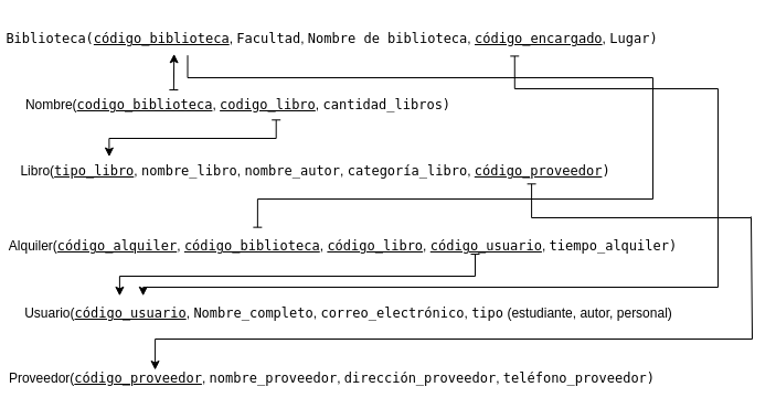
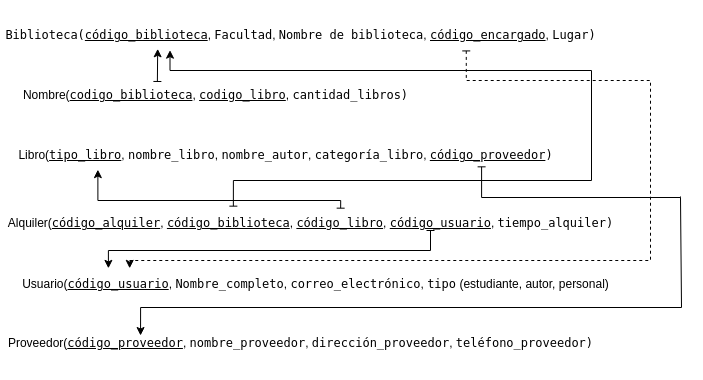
- <mxCell id="15" value="" style="endArrow=none;html=1;rounded=0;exitX=0.367;exitY=-0.078;exitDx=0;exitDy=0;exitPerimeter=0;edgeStyle=orthogonalEdgeStyle;entryX=0.267;entryY=0.989;entryDx=0;entryDy=0;entryPerimeter=0;startArrow=baseDash;startFill=0;endFill=1;" edge="1" parent="1" source="6" target="2"><mxGeometry width="50" height="50" relative="1" as="geometry"><mxPoint x="280" y="240" as="sourcePoint" /><mxPoint x="590" y="60" as="targetPoint" /><Array as="points"><mxPoint x="233" y="180" /><mxPoint x="591" y="180" /><mxPoint x="591" y="70" /><mxPoint x="170" y="70" /></Array></mxGeometry></mxCell>
+ <mxCell id="15" value="" style="endArrow=classic;html=1;rounded=0;exitX=0.367;exitY=-0.078;exitDx=0;exitDy=0;exitPerimeter=0;edgeStyle=orthogonalEdgeStyle;entryX=0.267;entryY=0.989;entryDx=0;entryDy=0;entryPerimeter=0;startArrow=baseDash;startFill=0;endFill=1;" edge="1" parent="1" source="6" target="2"><mxGeometry width="50" height="50" relative="1" as="geometry"><mxPoint x="280" y="240" as="sourcePoint" /><mxPoint x="590" y="60" as="targetPoint" /><Array as="points"><mxPoint x="233" y="180" /><mxPoint x="591" y="180" /><mxPoint x="591" y="70" /><mxPoint x="170" y="70" /></Array></mxGeometry></mxCell>
- <mxCell id="14" value="" style="endArrow=baseDash;html=1;rounded=0;exitX=0.148;exitY=0.056;exitDx=0;exitDy=0;exitPerimeter=0;entryX=0.589;entryY=0.944;entryDx=0;entryDy=0;entryPerimeter=0;edgeStyle=orthogonalEdgeStyle;endFill=0;startArrow=classic;startFill=1;" edge="1" parent="1" source="3" target="4"><mxGeometry width="50" height="50" relative="1" as="geometry"><mxPoint x="280" y="240" as="sourcePoint" /><mxPoint x="330" y="190" as="targetPoint" /></mxGeometry></mxCell>
+ <mxCell id="11" value="" style="endArrow=baseDash;html=1;rounded=0;exitX=0.146;exitY=0.971;exitDx=0;exitDy=0;exitPerimeter=0;entryX=0.552;entryY=-0.011;entryDx=0;entryDy=0;entryPerimeter=0;edgeStyle=orthogonalEdgeStyle;endFill=0;startArrow=classic;startFill=1;" edge="1" parent="1" source="3" target="6"><mxGeometry width="50" height="50" relative="1" as="geometry"><mxPoint x="220" y="240" as="sourcePoint" /><mxPoint x="270" y="190" as="targetPoint" /><Array as="points"><mxPoint x="97" y="200" /><mxPoint x="340" y="200" /></Array></mxGeometry></mxCell>
- <mxCell id="12" value="" style="endArrow=classic;html=1;rounded=0;exitX=0.796;exitY=1.014;exitDx=0;exitDy=0;exitPerimeter=0;edgeStyle=orthogonalEdgeStyle;entryX=0.185;entryY=-0.039;entryDx=0;entryDy=0;entryPerimeter=0;endFill=1;startArrow=baseDash;startFill=0;" edge="1" parent="1" source="2" target="5"><mxGeometry width="50" height="50" relative="1" as="geometry"><mxPoint x="240" y="200" as="sourcePoint" /><mxPoint x="130" y="250" as="targetPoint" /><Array as="points"><mxPoint x="466" y="80" /><mxPoint x="650" y="80" /><mxPoint x="650" y="260" /><mxPoint x="129" y="260" /></Array></mxGeometry></mxCell>
+ <mxCell id="12" value="" style="endArrow=classic;html=1;rounded=0;exitX=0.796;exitY=1.014;exitDx=0;exitDy=0;exitPerimeter=0;edgeStyle=orthogonalEdgeStyle;entryX=0.185;entryY=-0.039;entryDx=0;entryDy=0;entryPerimeter=0;endFill=1;startArrow=baseDash;startFill=0;dashed=1;" edge="1" parent="1" source="2" target="5"><mxGeometry width="50" height="50" relative="1" as="geometry"><mxPoint x="240" y="200" as="sourcePoint" /><mxPoint x="130" y="250" as="targetPoint" /><Array as="points"><mxPoint x="466" y="80" /><mxPoint x="650" y="80" /><mxPoint x="650" y="260" /><mxPoint x="129" y="260" /></Array></mxGeometry></mxCell>
